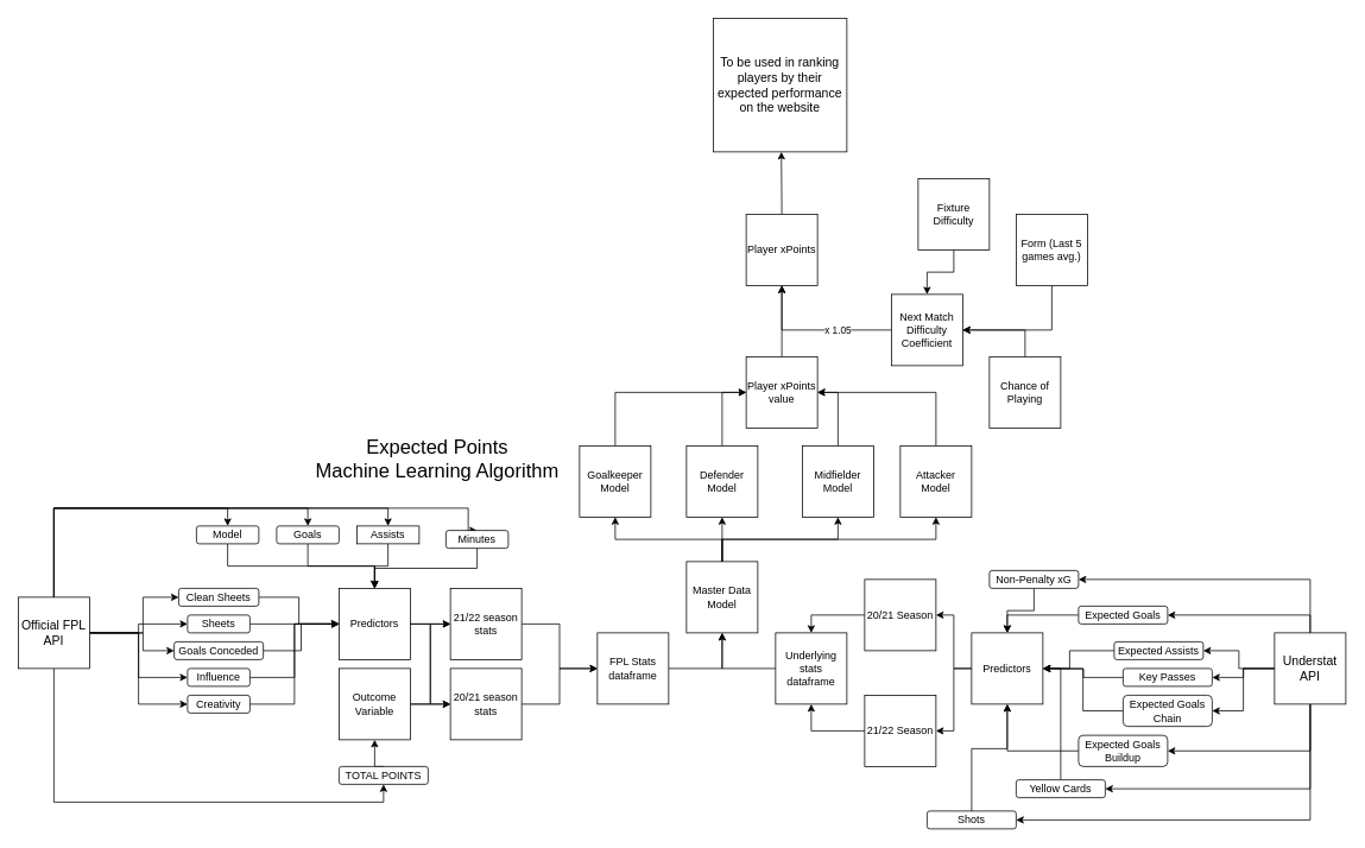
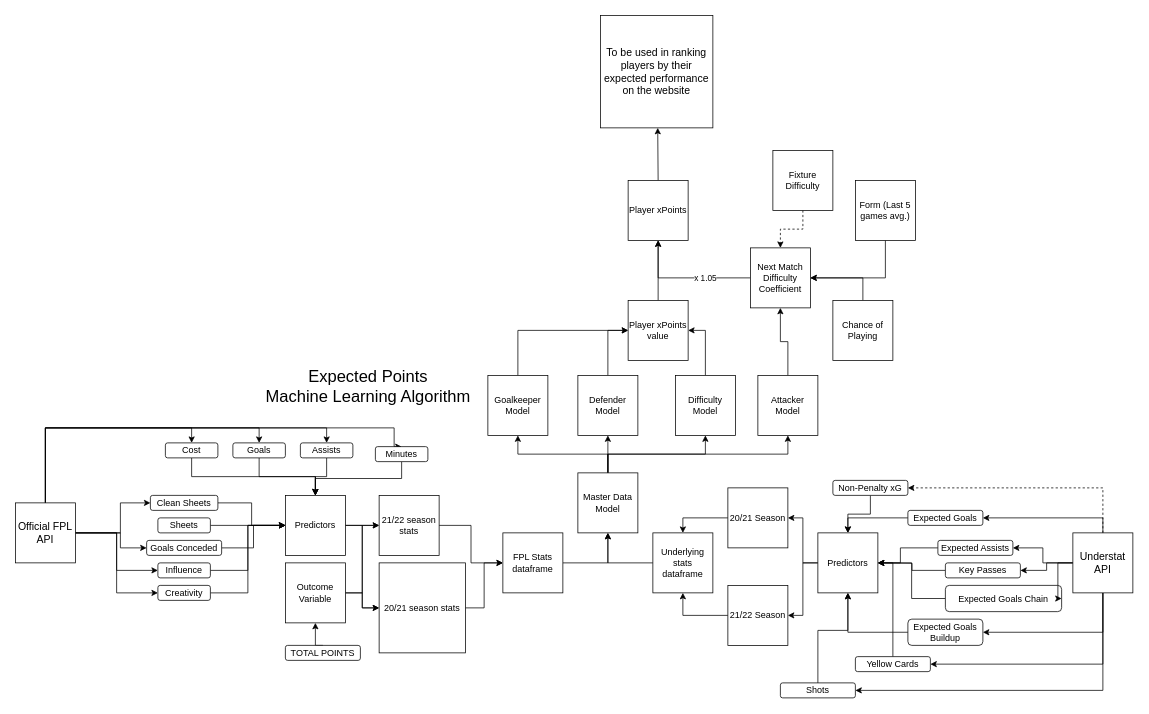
- <mxCell id="100" style="edgeStyle=orthogonalEdgeStyle;rounded=0;orthogonalLoop=1;jettySize=auto;html=1;exitX=0.5;exitY=1;exitDx=0;exitDy=0;entryX=0.5;entryY=0;entryDx=0;entryDy=0;" edge="1" parent="1" source="101" target="7"><mxGeometry relative="1" as="geometry" /></mxCell>
+ <mxCell id="100" style="edgeStyle=orthogonalEdgeStyle;rounded=0;orthogonalLoop=1;jettySize=auto;html=1;exitX=0.5;exitY=1;exitDx=0;exitDy=0;entryX=0.5;entryY=0;entryDx=0;entryDy=0;dashed=1;" edge="1" parent="1" source="101" target="7"><mxGeometry relative="1" as="geometry" /></mxCell>
- <mxCell id="53" style="edgeStyle=orthogonalEdgeStyle;rounded=0;orthogonalLoop=1;jettySize=auto;html=1;exitX=0.5;exitY=0;exitDx=0;exitDy=0;entryX=1;entryY=0.5;entryDx=0;entryDy=0;" parent="1" source="54" target="5" edge="1"><mxGeometry relative="1" as="geometry" /></mxCell>
+ <mxCell id="53" style="edgeStyle=orthogonalEdgeStyle;rounded=0;orthogonalLoop=1;jettySize=auto;html=1;exitX=0.5;exitY=0;exitDx=0;exitDy=0;" parent="1" source="54" target="7" edge="1"><mxGeometry relative="1" as="geometry" /></mxCell>
- <mxCell id="50" value="Midfielder&lt;br&gt;Model" style="whiteSpace=wrap;html=1;aspect=fixed;" parent="1" vertex="1"><mxGeometry x="900" y="500" width="80" height="80" as="geometry" /></mxCell>
+ <mxCell id="50" value="Difficulty&lt;br&gt;Model" style="whiteSpace=wrap;html=1;aspect=fixed;" parent="1" vertex="1"><mxGeometry x="900" y="500" width="80" height="80" as="geometry" /></mxCell>
- <mxCell id="46" value="Model" style="rounded=1;whiteSpace=wrap;html=1;" parent="1" vertex="1"><mxGeometry x="220" y="590" width="70" height="20" as="geometry" /></mxCell>
+ <mxCell id="46" value="Cost" style="rounded=1;whiteSpace=wrap;html=1;" parent="1" vertex="1"><mxGeometry x="220" y="590" width="70" height="20" as="geometry" /></mxCell>
- <mxCell id="35" value="Assists" style="whiteSpace=wrap;html=1;rounded=0;" parent="1" vertex="1"><mxGeometry x="400" y="590" width="70" height="20" as="geometry" /></mxCell>
+ <mxCell id="35" value="Assists" style="rounded=1;whiteSpace=wrap;html=1;" parent="1" vertex="1"><mxGeometry x="400" y="590" width="70" height="20" as="geometry" /></mxCell>
- <mxCell id="90" style="edgeStyle=orthogonalEdgeStyle;rounded=0;orthogonalLoop=1;jettySize=auto;html=1;exitX=0.5;exitY=0;exitDx=0;exitDy=0;entryX=1;entryY=0.5;entryDx=0;entryDy=0;fontSize=14;" parent="1" source="98" target="86" edge="1"><mxGeometry relative="1" as="geometry" /></mxCell>
+ <mxCell id="90" style="edgeStyle=orthogonalEdgeStyle;rounded=0;orthogonalLoop=1;jettySize=auto;html=1;exitX=0.5;exitY=0;exitDx=0;exitDy=0;entryX=1;entryY=0.5;entryDx=0;entryDy=0;fontSize=14;dashed=1;" parent="1" source="98" target="86" edge="1"><mxGeometry relative="1" as="geometry" /></mxCell>
- <mxCell id="22" style="edgeStyle=orthogonalEdgeStyle;rounded=0;orthogonalLoop=1;jettySize=auto;html=1;exitX=1;exitY=0.5;exitDx=0;exitDy=0;entryX=0;entryY=0.5;entryDx=0;entryDy=0;fontSize=14;" parent="1" source="89" target="23" edge="1"><mxGeometry relative="1" as="geometry" /></mxCell>
- <mxCell id="11" value="20/21 season stats" style="whiteSpace=wrap;html=1;aspect=fixed;" parent="1" vertex="1"><mxGeometry x="505" y="750" width="80" height="80" as="geometry" /></mxCell>
+ <mxCell id="11" value="20/21 season stats" style="whiteSpace=wrap;html=1;aspect=fixed;" parent="1" vertex="1"><mxGeometry x="505" y="750" width="115" height="120" as="geometry" /></mxCell>
- <mxCell id="76" value="Expected Goals Chain" style="rounded=1;whiteSpace=wrap;html=1;" parent="1" vertex="1"><mxGeometry x="1260" y="780" width="100" height="35" as="geometry" /></mxCell>
+ <mxCell id="76" value="Expected Goals Chain" style="rounded=1;whiteSpace=wrap;html=1;" parent="1" vertex="1"><mxGeometry x="1260" y="780" width="155" height="35" as="geometry" /></mxCell>
- <mxCell id="88" style="edgeStyle=orthogonalEdgeStyle;rounded=0;orthogonalLoop=1;jettySize=auto;html=1;exitX=0.5;exitY=1;exitDx=0;exitDy=0;entryX=0.5;entryY=1;entryDx=0;entryDy=0;fontSize=14;" parent="1" source="89" target="43" edge="1"><mxGeometry relative="1" as="geometry" /></mxCell>
